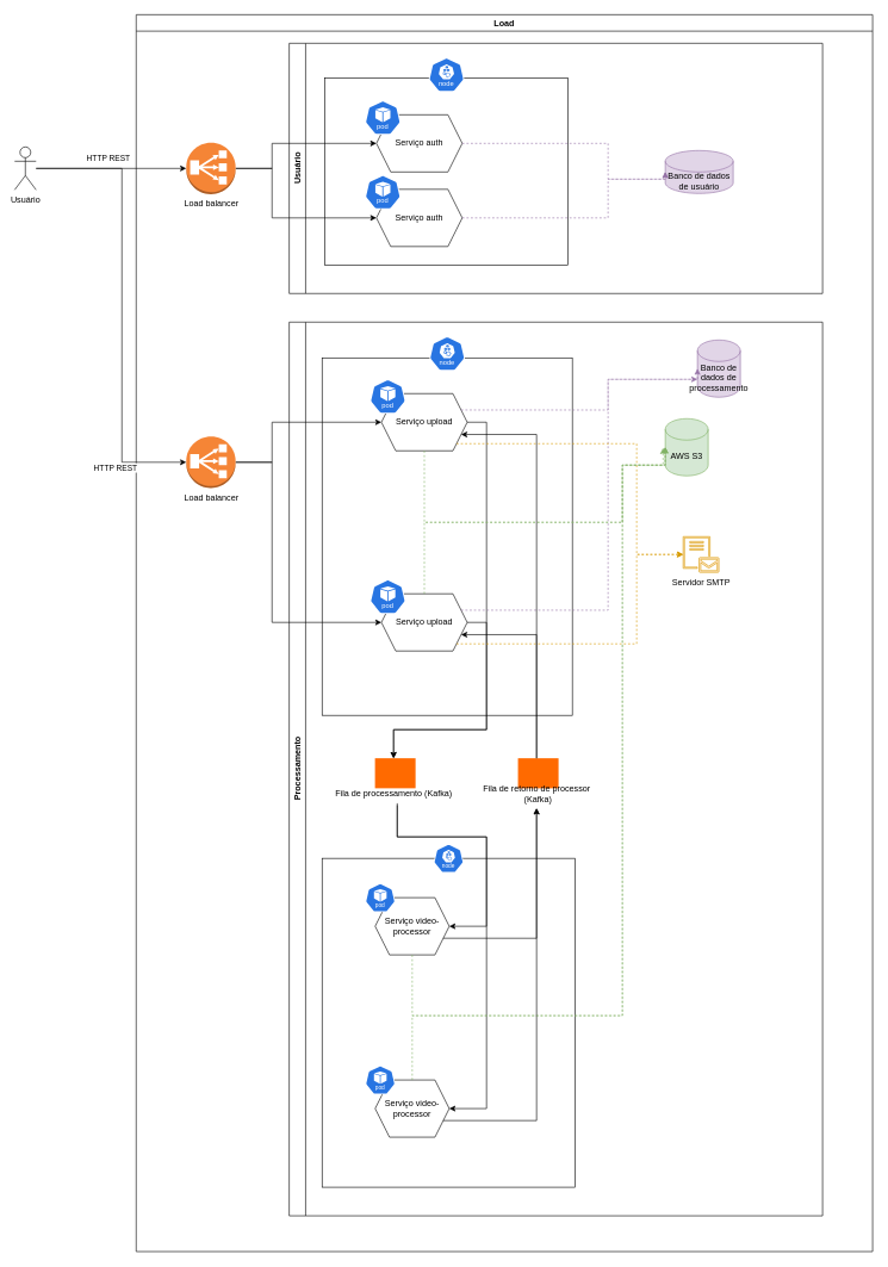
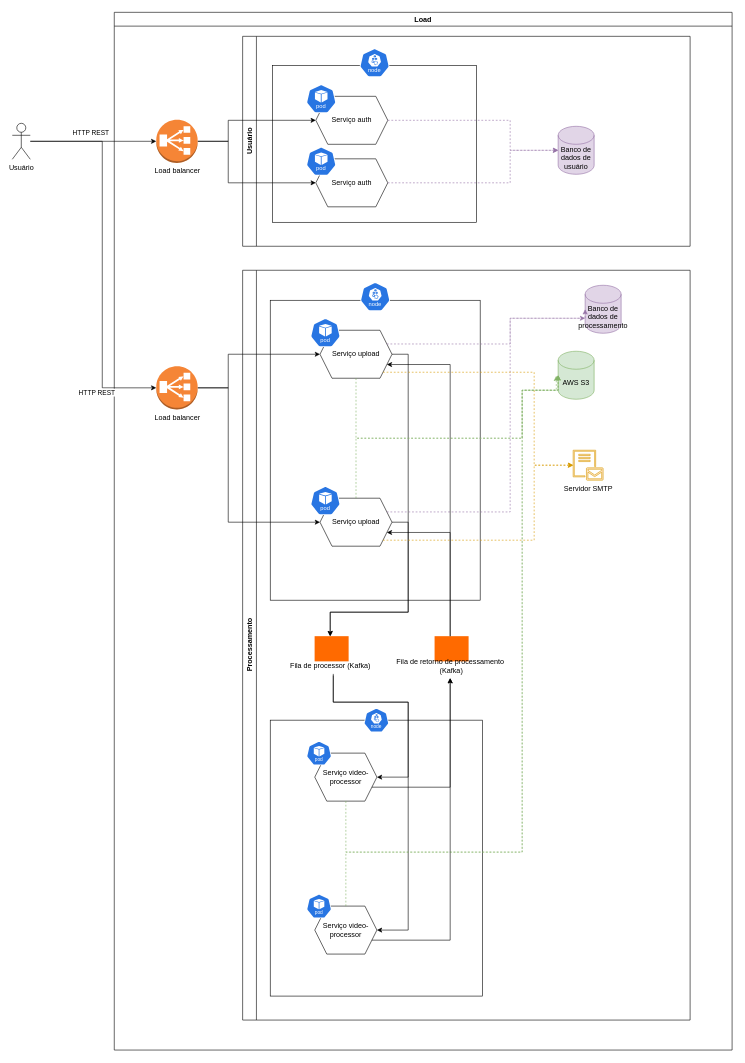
- <mxCell id="5" value="Banco de dados de usuário" style="shape=cylinder3;whiteSpace=wrap;html=1;boundedLbl=1;backgroundOutline=1;size=15;fillColor=#e1d5e7;strokeColor=#9673a6;" vertex="1" parent="4"><mxGeometry x="526" y="150" width="95" height="60" as="geometry" /></mxCell>
+ <mxCell id="5" value="Banco de dados de usuário" style="shape=cylinder3;whiteSpace=wrap;html=1;boundedLbl=1;backgroundOutline=1;size=15;fillColor=#e1d5e7;strokeColor=#9673a6;" vertex="1" parent="4"><mxGeometry x="526" y="150" width="60" height="80" as="geometry" /></mxCell>
- <mxCell id="30" value="Fila de processamento (Kafka)" style="text;html=1;align=center;verticalAlign=middle;resizable=0;points=[];autosize=1;strokeColor=none;fillColor=none;" vertex="1" parent="28"><mxGeometry x="-55" y="35" width="190" height="30" as="geometry" /></mxCell>
+ <mxCell id="30" value="Fila de processor (Kafka)" style="text;html=1;align=center;verticalAlign=middle;resizable=0;points=[];autosize=1;strokeColor=none;fillColor=none;" vertex="1" parent="28"><mxGeometry x="-55" y="35" width="190" height="30" as="geometry" /></mxCell>
- <mxCell id="50" value="Fila de retorno de processor&lt;div&gt;&amp;nbsp;(Kafka)&lt;/div&gt;" style="text;html=1;align=center;verticalAlign=middle;resizable=0;points=[];autosize=1;strokeColor=none;fillColor=none;" vertex="1" parent="48"><mxGeometry x="-60" y="30" width="200" height="40" as="geometry" /></mxCell>
+ <mxCell id="50" value="Fila de retorno de processamento&lt;div&gt;&amp;nbsp;(Kafka)&lt;/div&gt;" style="text;html=1;align=center;verticalAlign=middle;resizable=0;points=[];autosize=1;strokeColor=none;fillColor=none;" vertex="1" parent="48"><mxGeometry x="-60" y="30" width="200" height="40" as="geometry" /></mxCell>
